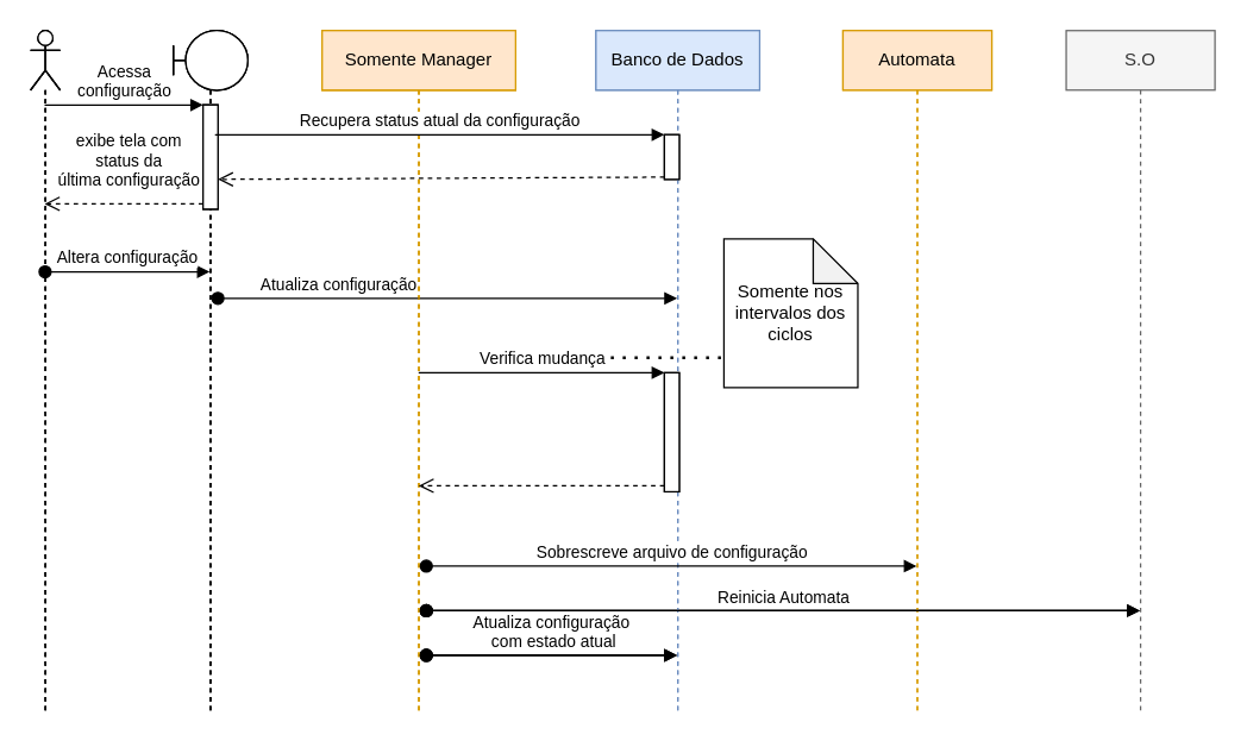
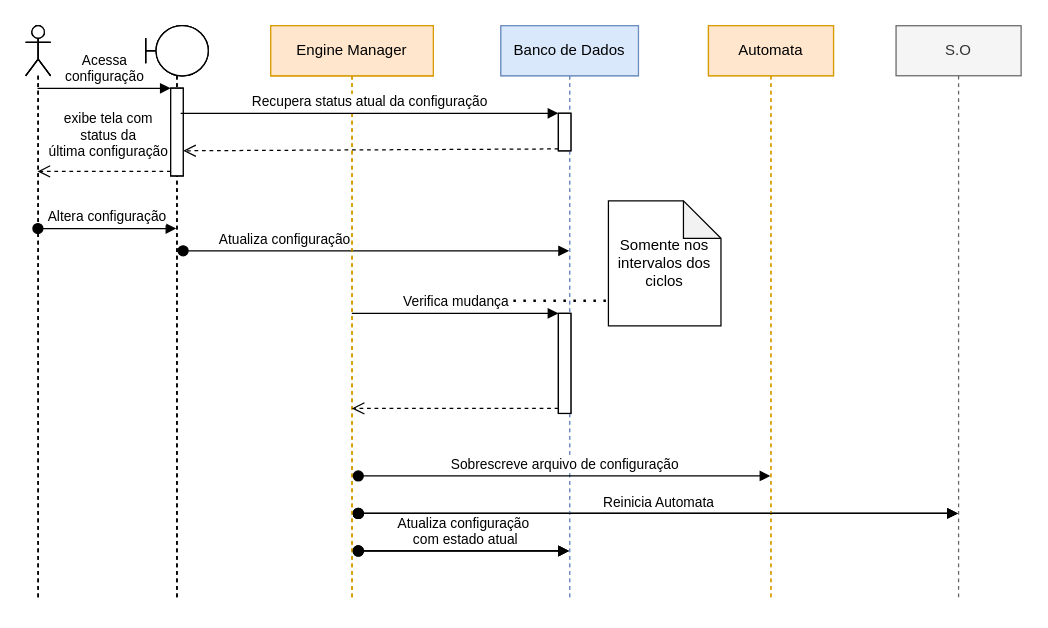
- <mxCell id="25" value="Somente Manager" style="shape=umlLifeline;perimeter=lifelinePerimeter;whiteSpace=wrap;html=1;container=1;collapsible=0;recursiveResize=0;outlineConnect=0;fillColor=#ffe6cc;strokeColor=#d79b00;" parent="18" vertex="1"><mxGeometry x="-184" width="130" height="460" as="geometry" /></mxCell>
+ <mxCell id="25" value="Engine Manager" style="shape=umlLifeline;perimeter=lifelinePerimeter;whiteSpace=wrap;html=1;container=1;collapsible=0;recursiveResize=0;outlineConnect=0;fillColor=#ffe6cc;strokeColor=#d79b00;" parent="18" vertex="1"><mxGeometry x="-184" width="130" height="460" as="geometry" /></mxCell>
